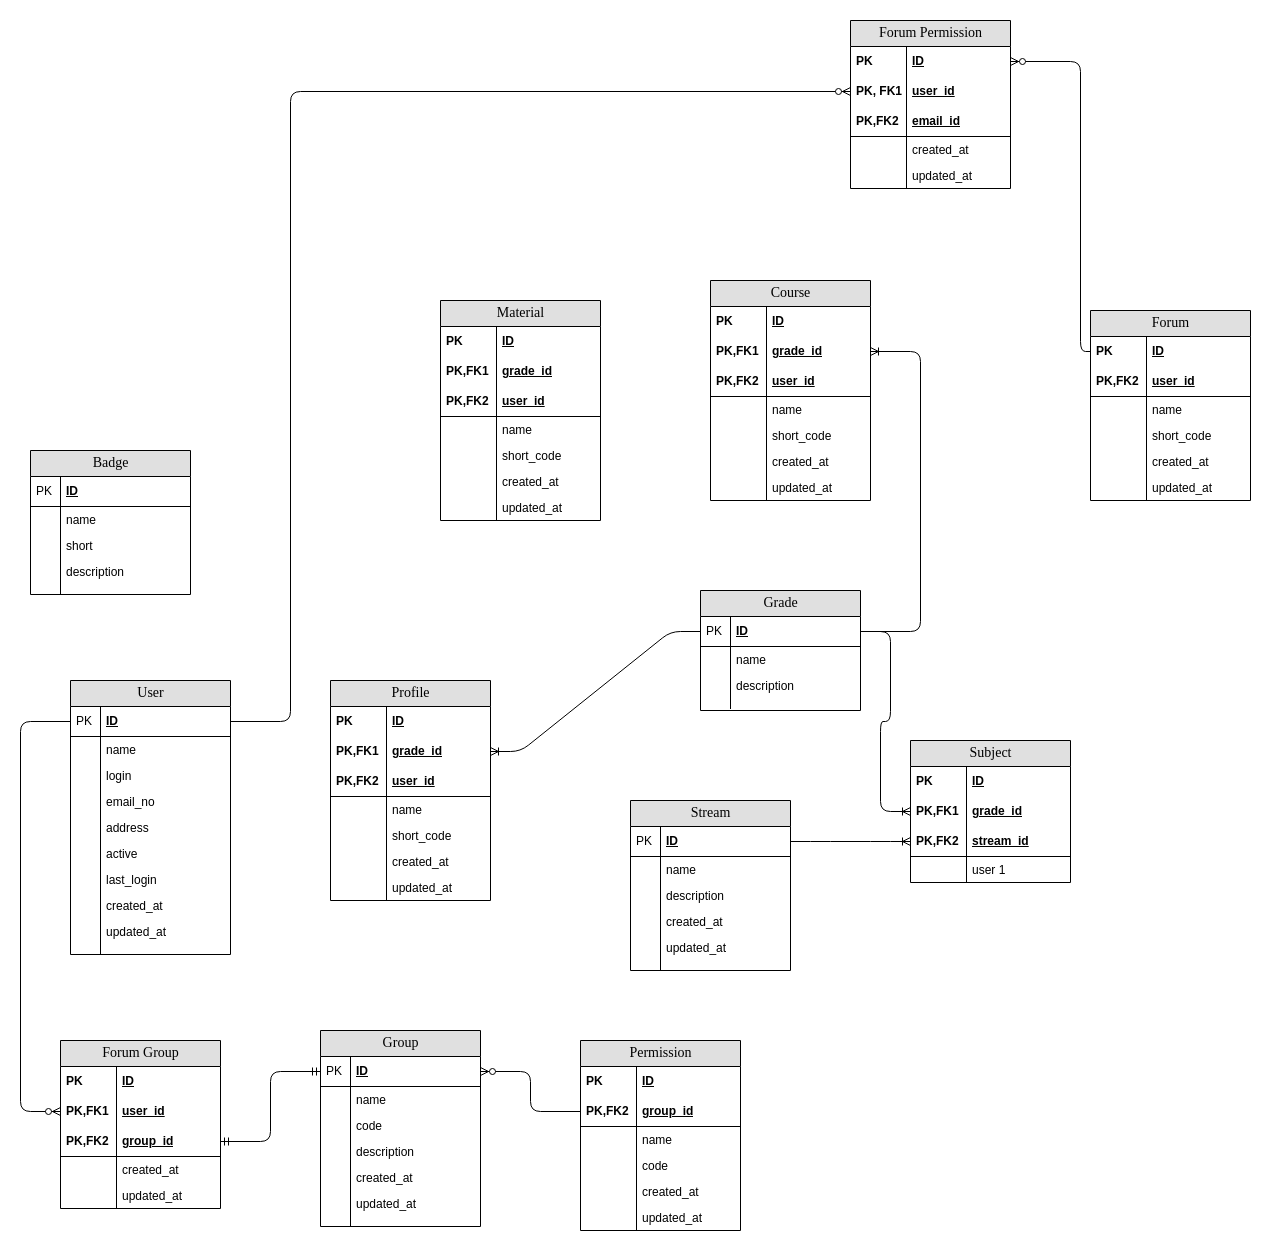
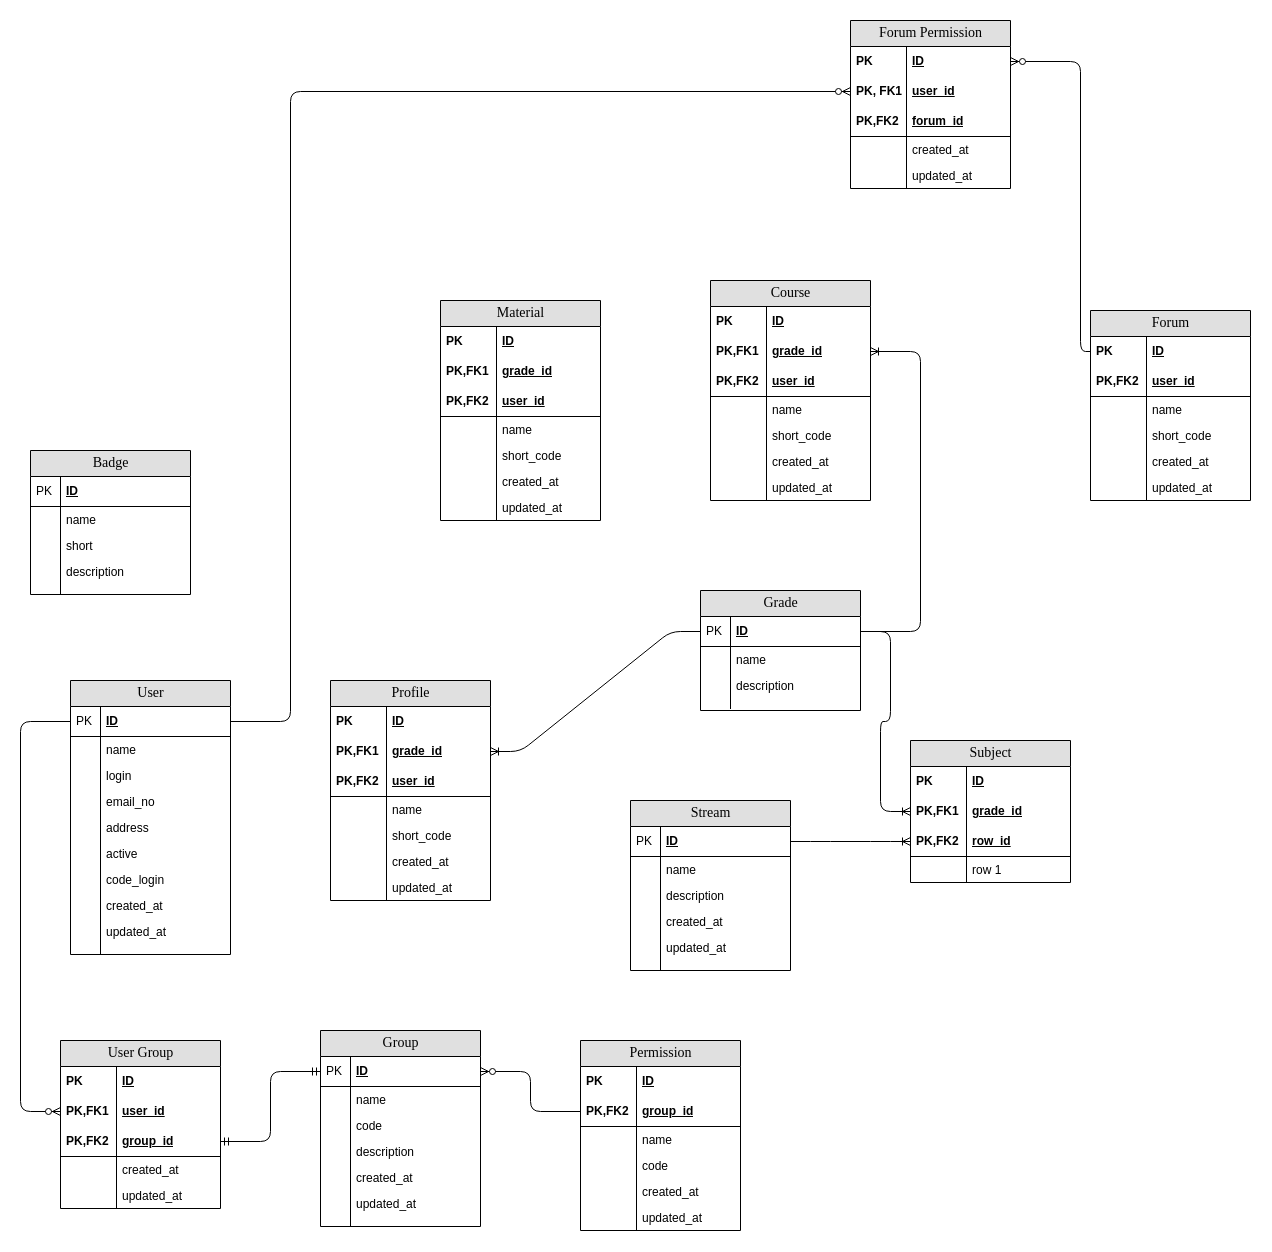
- <mxCell id="175" value="email_id" style="shape=partialRectangle;top=0;left=0;right=0;bottom=1;html=1;align=left;verticalAlign=middle;fillColor=none;spacingLeft=60;spacingRight=4;whiteSpace=wrap;overflow=hidden;rotatable=0;points=[[0,0.5],[1,0.5]];portConstraint=eastwest;dropTarget=0;fontStyle=5;" vertex="1" parent="170"><mxGeometry y="86" width="160" height="30" as="geometry" /></mxCell>
+ <mxCell id="175" value="forum_id" style="shape=partialRectangle;top=0;left=0;right=0;bottom=1;html=1;align=left;verticalAlign=middle;fillColor=none;spacingLeft=60;spacingRight=4;whiteSpace=wrap;overflow=hidden;rotatable=0;points=[[0,0.5],[1,0.5]];portConstraint=eastwest;dropTarget=0;fontStyle=5;" vertex="1" parent="170"><mxGeometry y="86" width="160" height="30" as="geometry" /></mxCell>
- <mxCell id="37" value="stream_id" style="shape=partialRectangle;top=0;left=0;right=0;bottom=1;html=1;align=left;verticalAlign=middle;fillColor=none;spacingLeft=60;spacingRight=4;whiteSpace=wrap;overflow=hidden;rotatable=0;points=[[0,0.5],[1,0.5]];portConstraint=eastwest;dropTarget=0;fontStyle=5;" vertex="1" parent="32"><mxGeometry y="86" width="160" height="30" as="geometry" /></mxCell>
+ <mxCell id="37" value="row_id" style="shape=partialRectangle;top=0;left=0;right=0;bottom=1;html=1;align=left;verticalAlign=middle;fillColor=none;spacingLeft=60;spacingRight=4;whiteSpace=wrap;overflow=hidden;rotatable=0;points=[[0,0.5],[1,0.5]];portConstraint=eastwest;dropTarget=0;fontStyle=5;" vertex="1" parent="32"><mxGeometry y="86" width="160" height="30" as="geometry" /></mxCell>
- <mxCell id="39" value="user 1" style="shape=partialRectangle;top=0;left=0;right=0;bottom=0;html=1;align=left;verticalAlign=top;fillColor=none;spacingLeft=60;spacingRight=4;whiteSpace=wrap;overflow=hidden;rotatable=0;points=[[0,0.5],[1,0.5]];portConstraint=eastwest;dropTarget=0;" vertex="1" parent="32"><mxGeometry y="116" width="160" height="26" as="geometry" /></mxCell>
+ <mxCell id="39" value="row 1" style="shape=partialRectangle;top=0;left=0;right=0;bottom=0;html=1;align=left;verticalAlign=top;fillColor=none;spacingLeft=60;spacingRight=4;whiteSpace=wrap;overflow=hidden;rotatable=0;points=[[0,0.5],[1,0.5]];portConstraint=eastwest;dropTarget=0;" vertex="1" parent="32"><mxGeometry y="116" width="160" height="26" as="geometry" /></mxCell>
- <mxCell id="15" value="last_login" style="shape=partialRectangle;top=0;left=0;right=0;bottom=0;html=1;align=left;verticalAlign=top;fillColor=none;spacingLeft=34;spacingRight=4;whiteSpace=wrap;overflow=hidden;rotatable=0;points=[[0,0.5],[1,0.5]];portConstraint=eastwest;dropTarget=0;" vertex="1" parent="2"><mxGeometry y="186" width="160" height="26" as="geometry" /></mxCell>
+ <mxCell id="15" value="code_login" style="shape=partialRectangle;top=0;left=0;right=0;bottom=0;html=1;align=left;verticalAlign=top;fillColor=none;spacingLeft=34;spacingRight=4;whiteSpace=wrap;overflow=hidden;rotatable=0;points=[[0,0.5],[1,0.5]];portConstraint=eastwest;dropTarget=0;" vertex="1" parent="2"><mxGeometry y="186" width="160" height="26" as="geometry" /></mxCell>
- <mxCell id="56" value="Forum Group" style="swimlane;html=1;fontStyle=0;childLayout=stackLayout;horizontal=1;startSize=26;fillColor=#e0e0e0;horizontalStack=0;resizeParent=1;resizeLast=0;collapsible=1;marginBottom=0;swimlaneFillColor=#ffffff;align=center;rounded=0;shadow=0;comic=0;labelBackgroundColor=none;strokeWidth=1;fontFamily=Verdana;fontSize=14" vertex="1" parent="1"><mxGeometry x="60" y="1040" width="160" height="168" as="geometry" /></mxCell>
+ <mxCell id="56" value="User Group" style="swimlane;html=1;fontStyle=0;childLayout=stackLayout;horizontal=1;startSize=26;fillColor=#e0e0e0;horizontalStack=0;resizeParent=1;resizeLast=0;collapsible=1;marginBottom=0;swimlaneFillColor=#ffffff;align=center;rounded=0;shadow=0;comic=0;labelBackgroundColor=none;strokeWidth=1;fontFamily=Verdana;fontSize=14" vertex="1" parent="1"><mxGeometry x="60" y="1040" width="160" height="168" as="geometry" /></mxCell>
